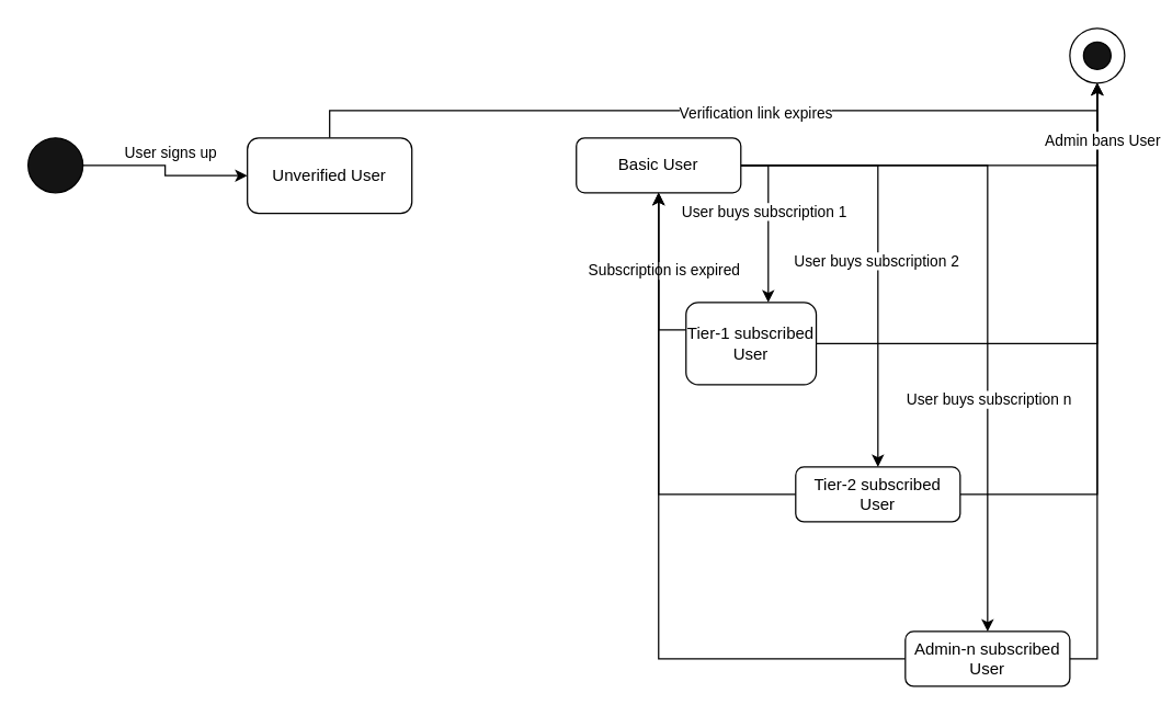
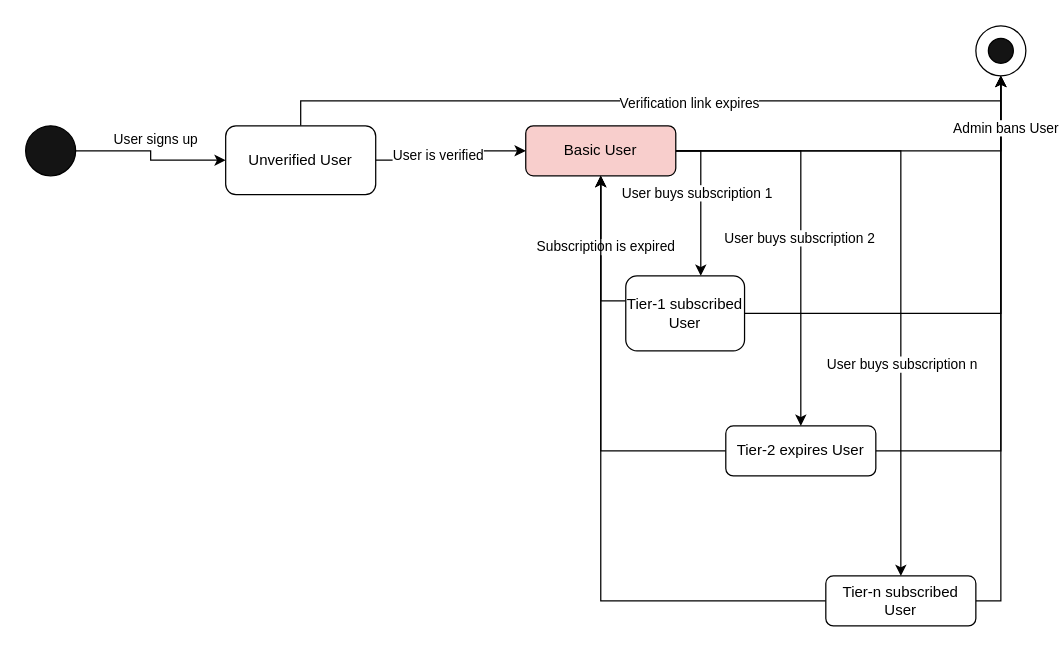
- <mxCell id="16" value="Basic User" style="rounded=1;whiteSpace=wrap;html=1;fillColor=#FFFFFF;" vertex="1" parent="1"><mxGeometry x="420" y="100" width="120" height="40" as="geometry" /></mxCell>
+ <mxCell id="16" value="Basic User" style="rounded=1;whiteSpace=wrap;html=1;fillColor=#f8cecc;" vertex="1" parent="1"><mxGeometry x="420" y="100" width="120" height="40" as="geometry" /></mxCell>
+ <mxCell id="5" value="User is verified" style="edgeStyle=orthogonalEdgeStyle;rounded=0;orthogonalLoop=1;jettySize=auto;html=1;" edge="1" parent="1" source="8" target="16"><mxGeometry y="10" relative="1" as="geometry"><mxPoint as="offset" /></mxGeometry></mxCell>
- <mxCell id="23" value="Tier-2 subscribed User" style="rounded=1;whiteSpace=wrap;html=1;fillColor=#FFFFFF;" vertex="1" parent="1"><mxGeometry x="580" y="340" width="120" height="40" as="geometry" /></mxCell>
+ <mxCell id="23" value="Tier-2 expires User" style="rounded=1;whiteSpace=wrap;html=1;fillColor=#FFFFFF;" vertex="1" parent="1"><mxGeometry x="580" y="340" width="120" height="40" as="geometry" /></mxCell>
- <mxCell id="27" value="Admin-n subscribed User" style="rounded=1;whiteSpace=wrap;html=1;fillColor=#FFFFFF;" vertex="1" parent="1"><mxGeometry x="660" y="460" width="120" height="40" as="geometry" /></mxCell>
+ <mxCell id="27" value="Tier-n subscribed User" style="rounded=1;whiteSpace=wrap;html=1;fillColor=#FFFFFF;" vertex="1" parent="1"><mxGeometry x="660" y="460" width="120" height="40" as="geometry" /></mxCell>
